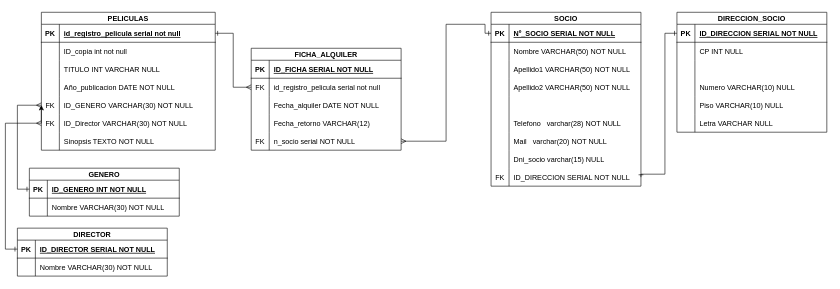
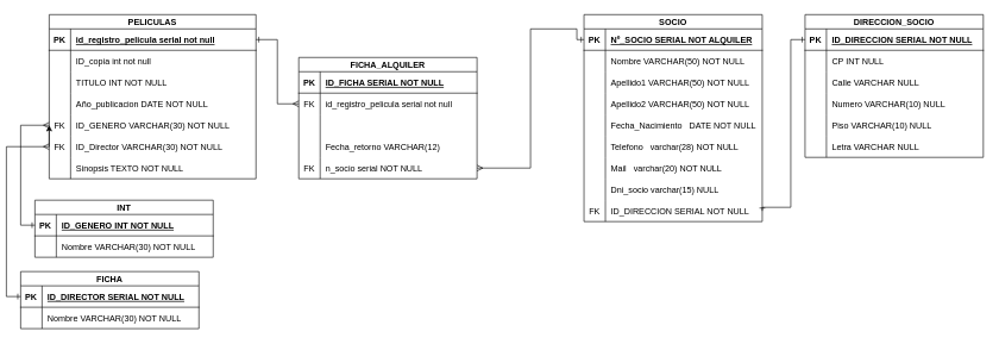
- <mxCell id="5" value="Nº_SOCIO SERIAL NOT NULL" style="shape=partialRectangle;overflow=hidden;connectable=0;fillColor=none;top=0;left=0;bottom=0;right=0;align=left;spacingLeft=6;fontStyle=5;" parent="3" vertex="1"><mxGeometry x="30" width="220" height="30" as="geometry"><mxRectangle width="220" height="30" as="alternateBounds" /></mxGeometry></mxCell>
+ <mxCell id="5" value="Nº_SOCIO SERIAL NOT ALQUILER" style="shape=partialRectangle;overflow=hidden;connectable=0;fillColor=none;top=0;left=0;bottom=0;right=0;align=left;spacingLeft=6;fontStyle=5;" parent="3" vertex="1"><mxGeometry x="30" width="220" height="30" as="geometry"><mxRectangle width="220" height="30" as="alternateBounds" /></mxGeometry></mxCell>
+ <mxCell id="77" value="Calle VARCHAR NULL" style="shape=partialRectangle;overflow=hidden;connectable=0;fillColor=none;top=0;left=0;bottom=0;right=0;align=left;spacingLeft=6;" parent="75" vertex="1"><mxGeometry x="30" width="220" height="30" as="geometry"><mxRectangle width="220" height="30" as="alternateBounds" /></mxGeometry></mxCell>
- <mxCell id="39" value="TITULO INT VARCHAR NULL" style="shape=partialRectangle;overflow=hidden;connectable=0;fillColor=none;top=0;left=0;bottom=0;right=0;align=left;spacingLeft=6;" parent="37" vertex="1"><mxGeometry x="30" width="260" height="30" as="geometry"><mxRectangle width="260" height="30" as="alternateBounds" /></mxGeometry></mxCell>
+ <mxCell id="39" value="TITULO INT NOT NULL" style="shape=partialRectangle;overflow=hidden;connectable=0;fillColor=none;top=0;left=0;bottom=0;right=0;align=left;spacingLeft=6;" parent="37" vertex="1"><mxGeometry x="30" width="260" height="30" as="geometry"><mxRectangle width="260" height="30" as="alternateBounds" /></mxGeometry></mxCell>
- <mxCell id="61" value="Fecha_alquiler DATE NOT NULL" style="shape=partialRectangle;overflow=hidden;connectable=0;fillColor=none;top=0;left=0;bottom=0;right=0;align=left;spacingLeft=6;" parent="59" vertex="1"><mxGeometry x="30" width="220" height="30" as="geometry"><mxRectangle width="220" height="30" as="alternateBounds" /></mxGeometry></mxCell>
+ <mxCell id="17" value="Fecha_Nacimiento   DATE NOT NULL" style="shape=partialRectangle;overflow=hidden;connectable=0;fillColor=none;top=0;left=0;bottom=0;right=0;align=left;spacingLeft=6;" parent="15" vertex="1"><mxGeometry x="30" width="220" height="30" as="geometry"><mxRectangle width="220" height="30" as="alternateBounds" /></mxGeometry></mxCell>
- <mxCell id="87" value="GENERO" style="shape=table;startSize=20;container=1;collapsible=1;childLayout=tableLayout;fixedRows=1;rowLines=0;fontStyle=1;align=center;resizeLast=1;" parent="1" vertex="1"><mxGeometry x="40" y="280" width="250" height="80" as="geometry"><mxRectangle x="450" y="360" width="90" height="30" as="alternateBounds" /></mxGeometry></mxCell>
+ <mxCell id="87" value="INT" style="shape=table;startSize=20;container=1;collapsible=1;childLayout=tableLayout;fixedRows=1;rowLines=0;fontStyle=1;align=center;resizeLast=1;" parent="1" vertex="1"><mxGeometry x="40" y="280" width="250" height="80" as="geometry"><mxRectangle x="450" y="360" width="90" height="30" as="alternateBounds" /></mxGeometry></mxCell>
- <mxCell id="95" value="DIRECTOR" style="shape=table;startSize=20;container=1;collapsible=1;childLayout=tableLayout;fixedRows=1;rowLines=0;fontStyle=1;align=center;resizeLast=1;" parent="1" vertex="1"><mxGeometry x="20" y="380" width="250" height="80" as="geometry"><mxRectangle x="450" y="360" width="90" height="30" as="alternateBounds" /></mxGeometry></mxCell>
+ <mxCell id="95" value="FICHA" style="shape=table;startSize=20;container=1;collapsible=1;childLayout=tableLayout;fixedRows=1;rowLines=0;fontStyle=1;align=center;resizeLast=1;" parent="1" vertex="1"><mxGeometry x="20" y="380" width="250" height="80" as="geometry"><mxRectangle x="450" y="360" width="90" height="30" as="alternateBounds" /></mxGeometry></mxCell>
